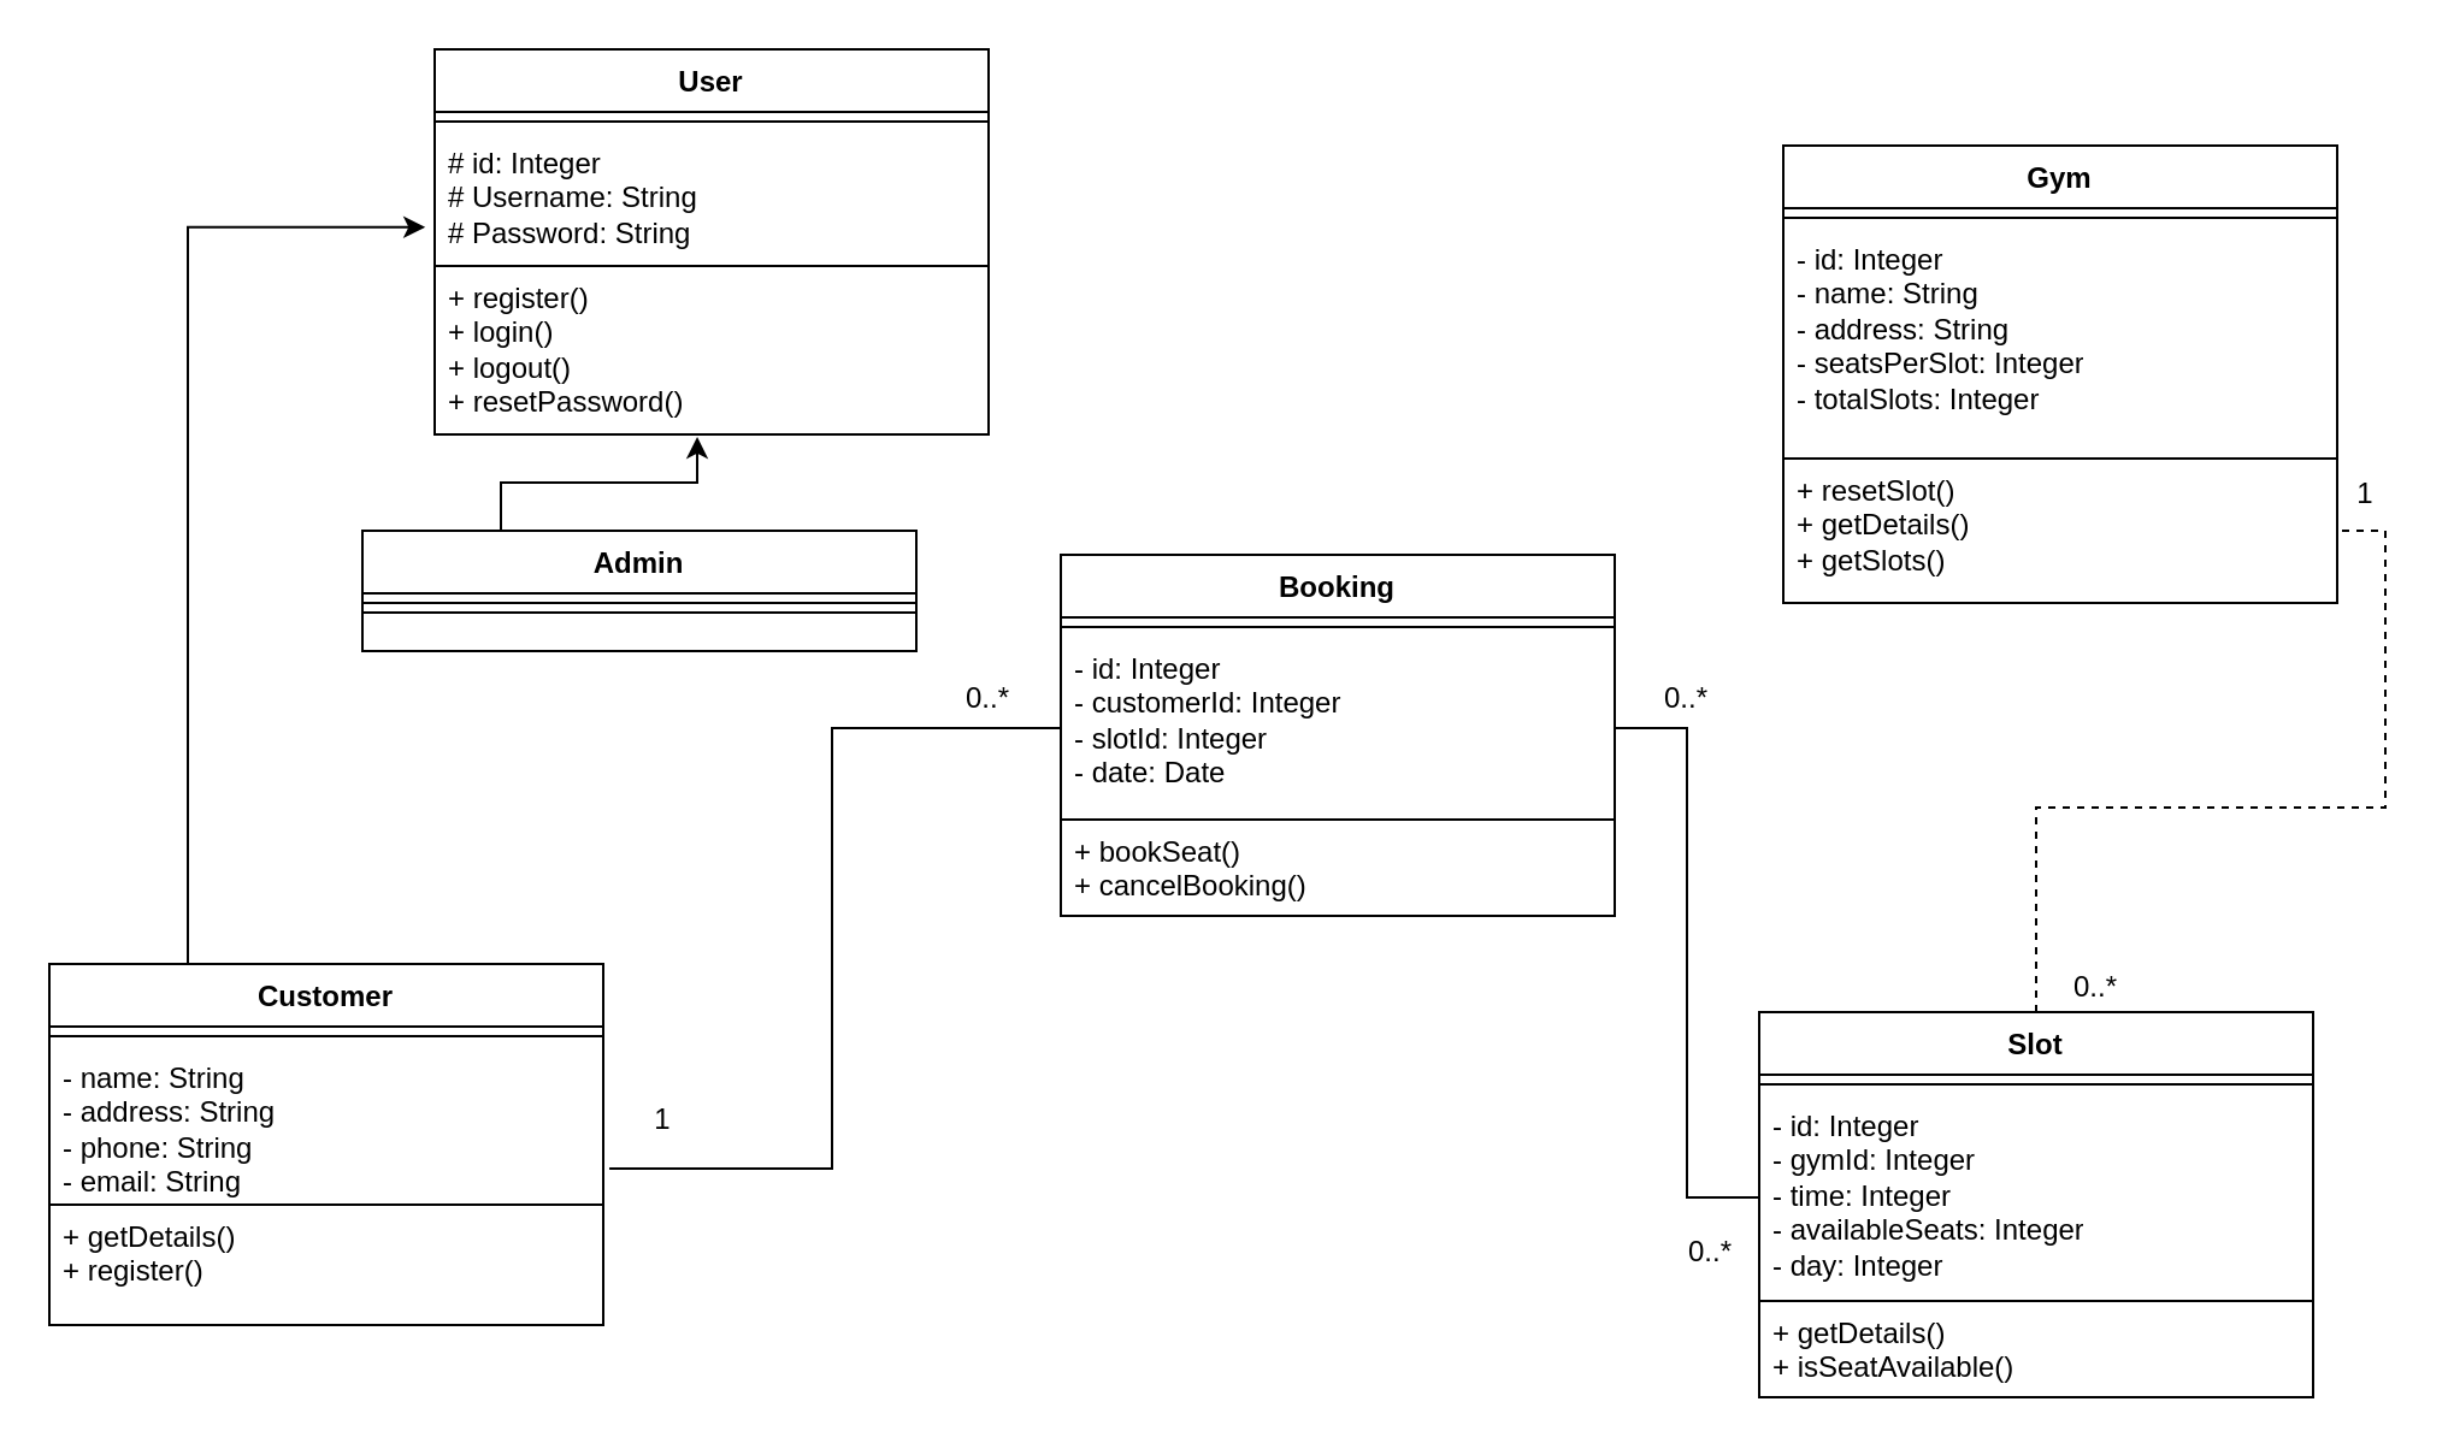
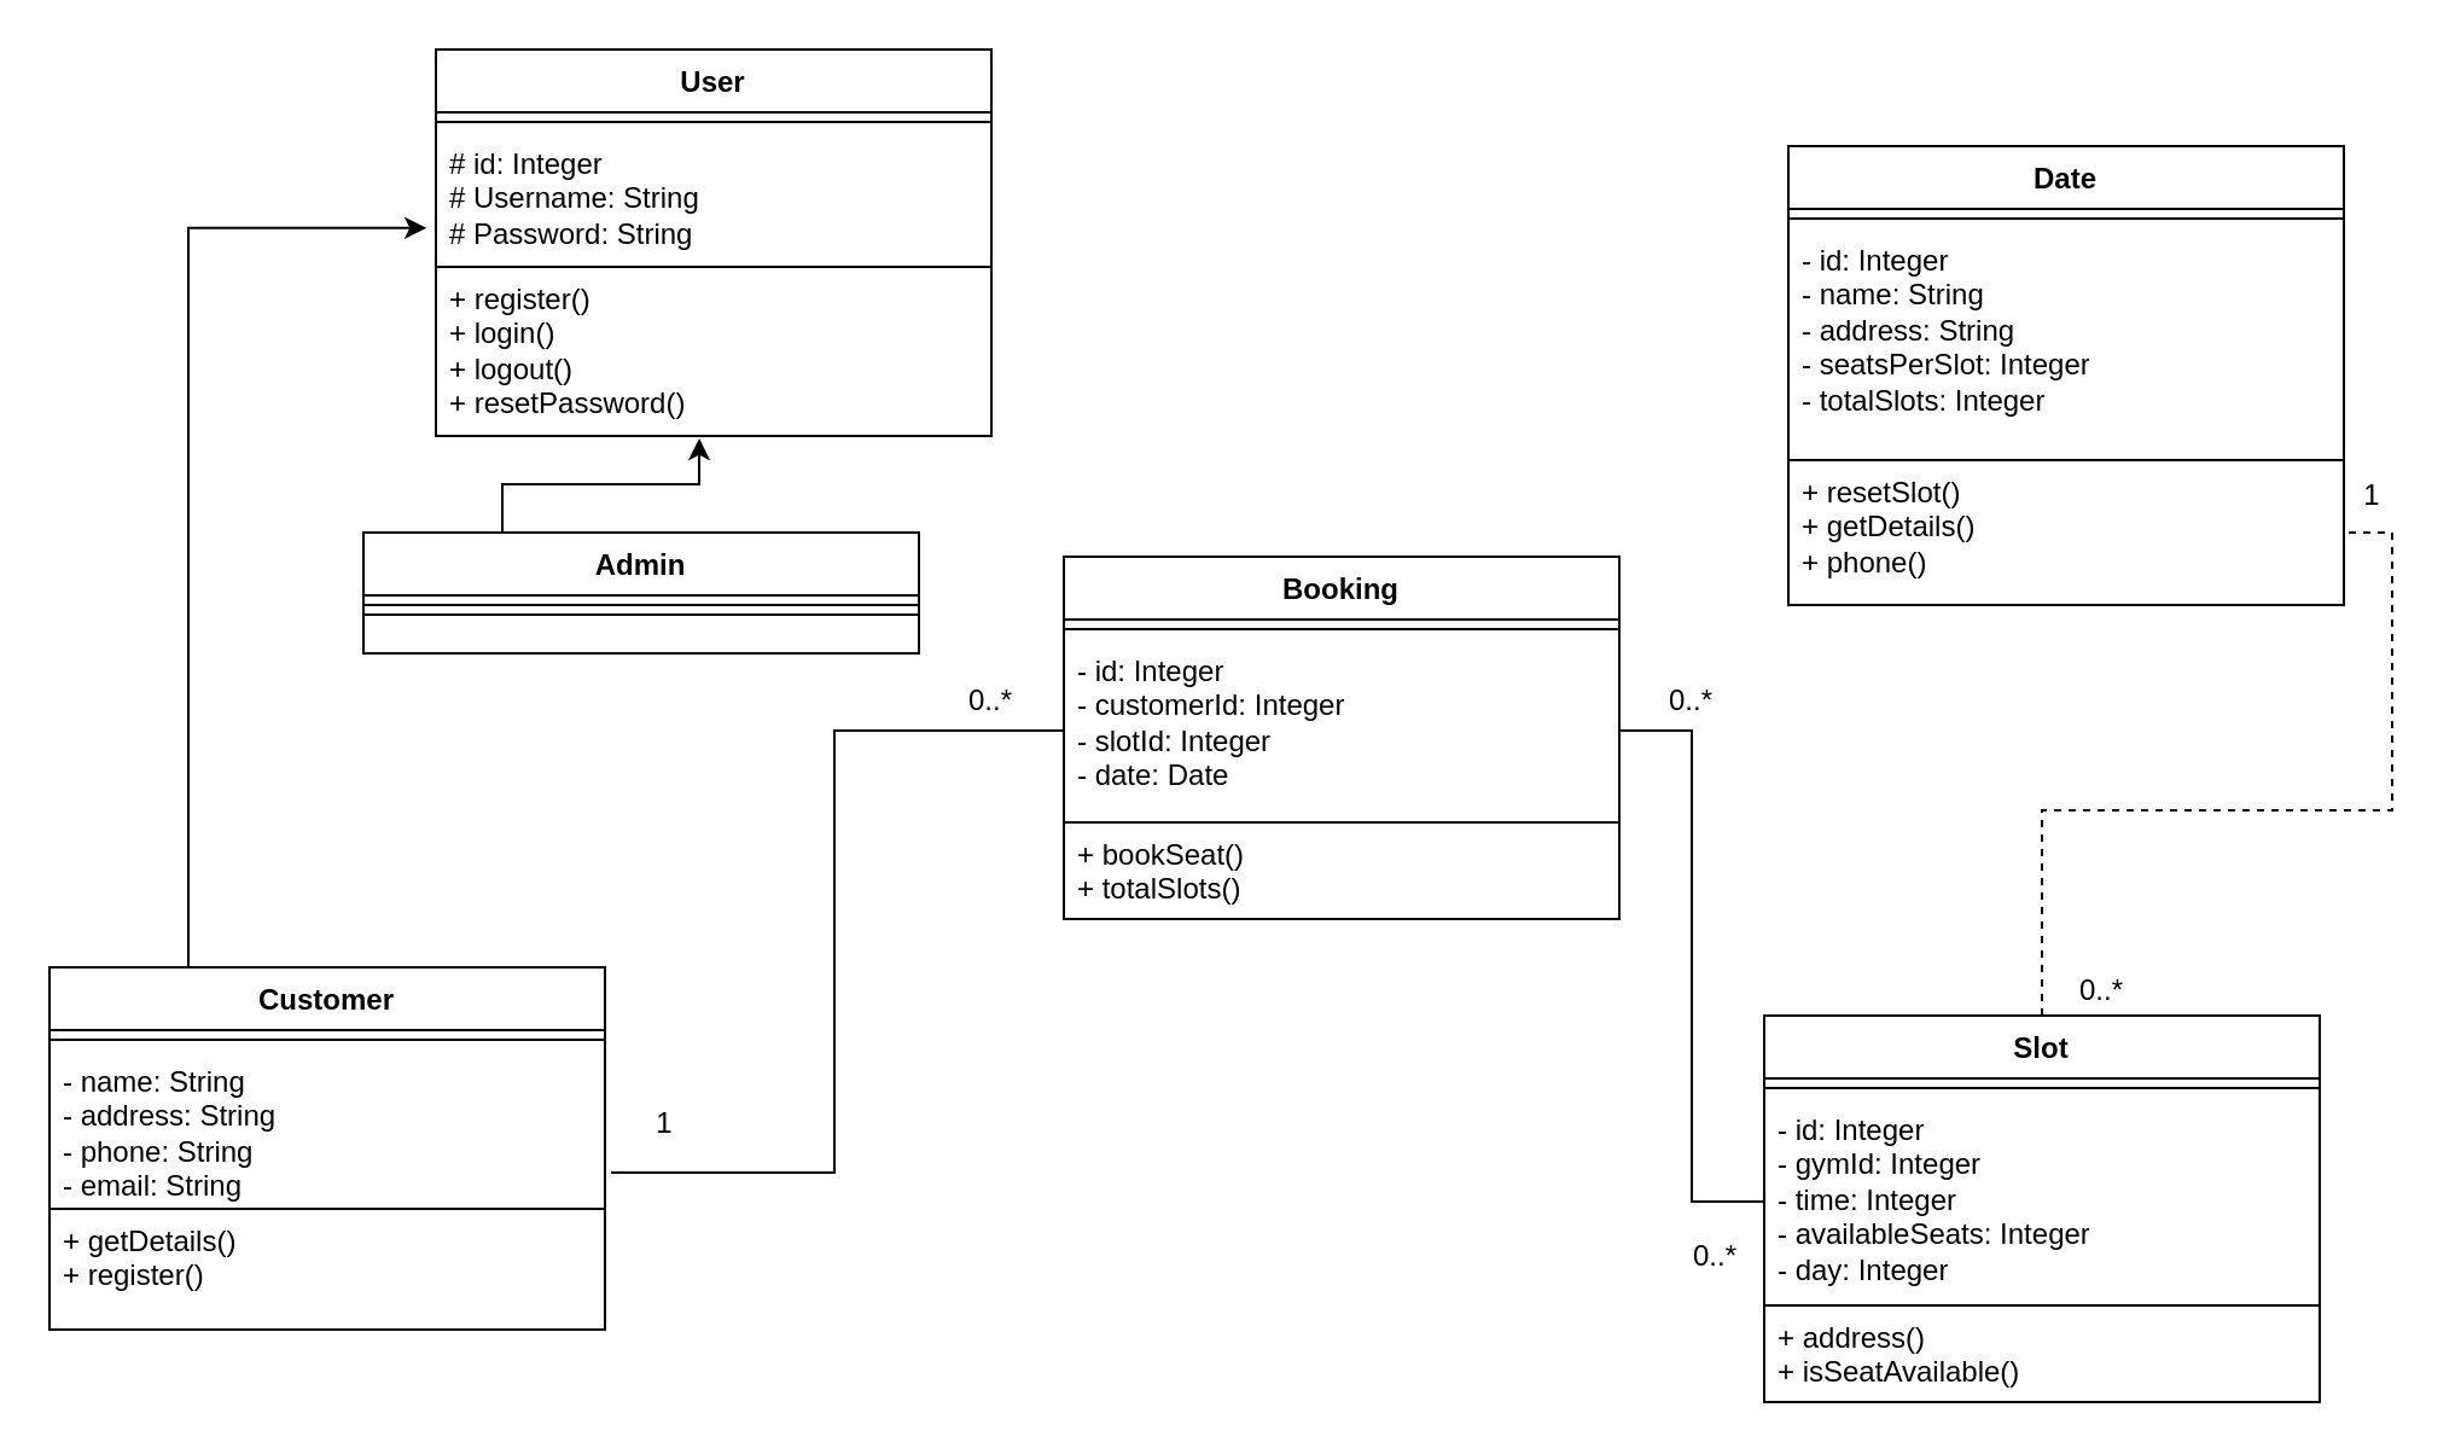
- <mxCell id="15" value="Gym" style="swimlane;fontStyle=1;align=center;verticalAlign=top;childLayout=stackLayout;horizontal=1;startSize=26;horizontalStack=0;resizeParent=1;resizeParentMax=0;resizeLast=0;collapsible=1;marginBottom=0;whiteSpace=wrap;html=1;" vertex="1" parent="1"><mxGeometry x="740" y="60" width="230" height="190" as="geometry"><mxRectangle x="330" y="380" width="100" height="30" as="alternateBounds" /></mxGeometry></mxCell>
+ <mxCell id="15" value="Date" style="swimlane;fontStyle=1;align=center;verticalAlign=top;childLayout=stackLayout;horizontal=1;startSize=26;horizontalStack=0;resizeParent=1;resizeParentMax=0;resizeLast=0;collapsible=1;marginBottom=0;whiteSpace=wrap;html=1;" vertex="1" parent="1"><mxGeometry x="740" y="60" width="230" height="190" as="geometry"><mxRectangle x="330" y="380" width="100" height="30" as="alternateBounds" /></mxGeometry></mxCell>
- <mxCell id="18" value="+ resetSlot()&lt;br&gt;+ getDetails()&lt;br&gt;+ getSlots()" style="text;strokeColor=default;fillColor=none;align=left;verticalAlign=top;spacingLeft=4;spacingRight=4;overflow=hidden;rotatable=0;points=[[0,0.5],[1,0.5]];portConstraint=eastwest;whiteSpace=wrap;html=1;" vertex="1" parent="15"><mxGeometry y="130" width="230" height="60" as="geometry" /></mxCell>
+ <mxCell id="18" value="+ resetSlot()&lt;br&gt;+ getDetails()&lt;br&gt;+ phone()" style="text;strokeColor=default;fillColor=none;align=left;verticalAlign=top;spacingLeft=4;spacingRight=4;overflow=hidden;rotatable=0;points=[[0,0.5],[1,0.5]];portConstraint=eastwest;whiteSpace=wrap;html=1;" vertex="1" parent="15"><mxGeometry y="130" width="230" height="60" as="geometry" /></mxCell>
- <mxCell id="22" value="+ bookSeat()&lt;br&gt;+ cancelBooking()" style="text;strokeColor=default;fillColor=none;align=left;verticalAlign=top;spacingLeft=4;spacingRight=4;overflow=hidden;rotatable=0;points=[[0,0.5],[1,0.5]];portConstraint=eastwest;whiteSpace=wrap;html=1;" vertex="1" parent="19"><mxGeometry y="110" width="230" height="40" as="geometry" /></mxCell>
+ <mxCell id="22" value="+ bookSeat()&lt;br&gt;+ totalSlots()" style="text;strokeColor=default;fillColor=none;align=left;verticalAlign=top;spacingLeft=4;spacingRight=4;overflow=hidden;rotatable=0;points=[[0,0.5],[1,0.5]];portConstraint=eastwest;whiteSpace=wrap;html=1;" vertex="1" parent="19"><mxGeometry y="110" width="230" height="40" as="geometry" /></mxCell>
- <mxCell id="27" value="+ getDetails()&lt;br&gt;+ isSeatAvailable()" style="text;strokeColor=default;fillColor=none;align=left;verticalAlign=top;spacingLeft=4;spacingRight=4;overflow=hidden;rotatable=0;points=[[0,0.5],[1,0.5]];portConstraint=eastwest;whiteSpace=wrap;html=1;" vertex="1" parent="24"><mxGeometry y="120" width="230" height="40" as="geometry" /></mxCell>
+ <mxCell id="27" value="+ address()&lt;br&gt;+ isSeatAvailable()" style="text;strokeColor=default;fillColor=none;align=left;verticalAlign=top;spacingLeft=4;spacingRight=4;overflow=hidden;rotatable=0;points=[[0,0.5],[1,0.5]];portConstraint=eastwest;whiteSpace=wrap;html=1;" vertex="1" parent="24"><mxGeometry y="120" width="230" height="40" as="geometry" /></mxCell>
